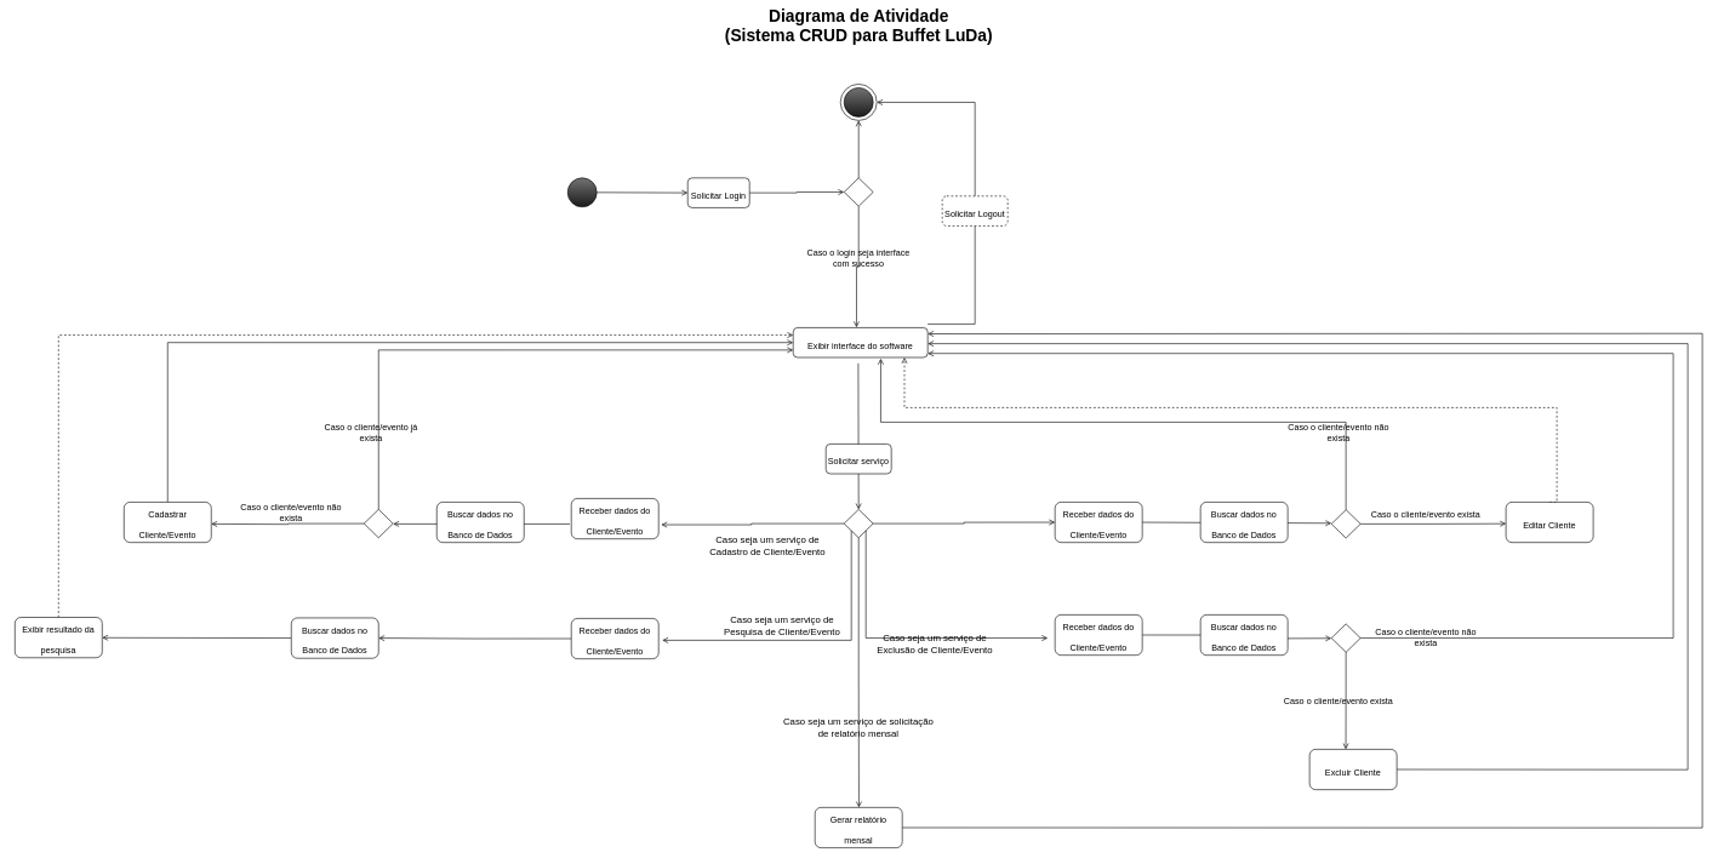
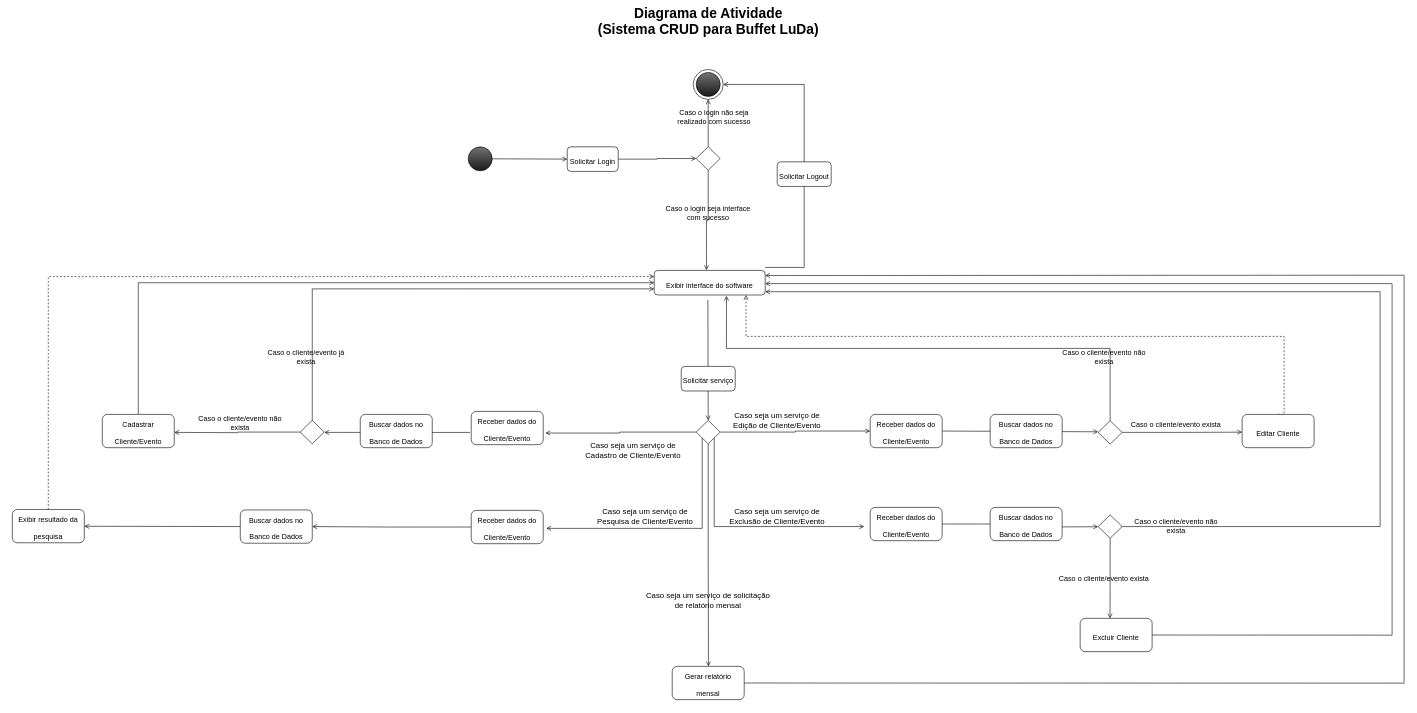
+ <mxCell id="10" value="Caso o login não seja realizado com sucesso" style="text;html=1;strokeColor=none;fillColor=none;align=center;verticalAlign=middle;whiteSpace=wrap;rounded=0;" vertex="1" parent="1"><mxGeometry x="1110" y="180" width="160" height="30" as="geometry" /></mxCell>
- <mxCell id="52" value="&lt;font style=&quot;font-size: 12px&quot;&gt;Solicitar Logout&lt;/font&gt;" style="rounded=1;whiteSpace=wrap;html=1;fontSize=23;fillColor=default;gradientColor=none;gradientDirection=north;dashed=1;" vertex="1" parent="1"><mxGeometry x="1295" y="269" width="90" height="41" as="geometry" /></mxCell>
+ <mxCell id="52" value="&lt;font style=&quot;font-size: 12px&quot;&gt;Solicitar Logout&lt;/font&gt;" style="rounded=1;whiteSpace=wrap;html=1;fontSize=23;fillColor=default;gradientColor=none;gradientDirection=north;" vertex="1" parent="1"><mxGeometry x="1295" y="269" width="90" height="41" as="geometry" /></mxCell>
+ <mxCell id="31" value="&lt;span style=&quot;font-size: 13px&quot;&gt;Caso seja um serviço de Edição de Cliente/Evento&lt;/span&gt;" style="text;html=1;strokeColor=none;fillColor=none;align=center;verticalAlign=middle;whiteSpace=wrap;rounded=0;" vertex="1" parent="1"><mxGeometry x="1205" y="680" width="180" height="40" as="geometry" /></mxCell>
- <mxCell id="40" value="&lt;span style=&quot;font-size: 13px&quot;&gt;Caso seja um serviço de Exclusão de Cliente/Evento&lt;/span&gt;" style="text;html=1;strokeColor=none;fillColor=none;align=center;verticalAlign=middle;whiteSpace=wrap;rounded=0;" vertex="1" parent="1"><mxGeometry x="1195" y="865" width="180" height="40" as="geometry" /></mxCell>
+ <mxCell id="40" value="&lt;span style=&quot;font-size: 13px&quot;&gt;Caso seja um serviço de Exclusão de Cliente/Evento&lt;/span&gt;" style="text;html=1;strokeColor=none;fillColor=none;align=center;verticalAlign=middle;whiteSpace=wrap;rounded=0;" vertex="1" parent="1"><mxGeometry x="1205" y="840" width="180" height="40" as="geometry" /></mxCell>
